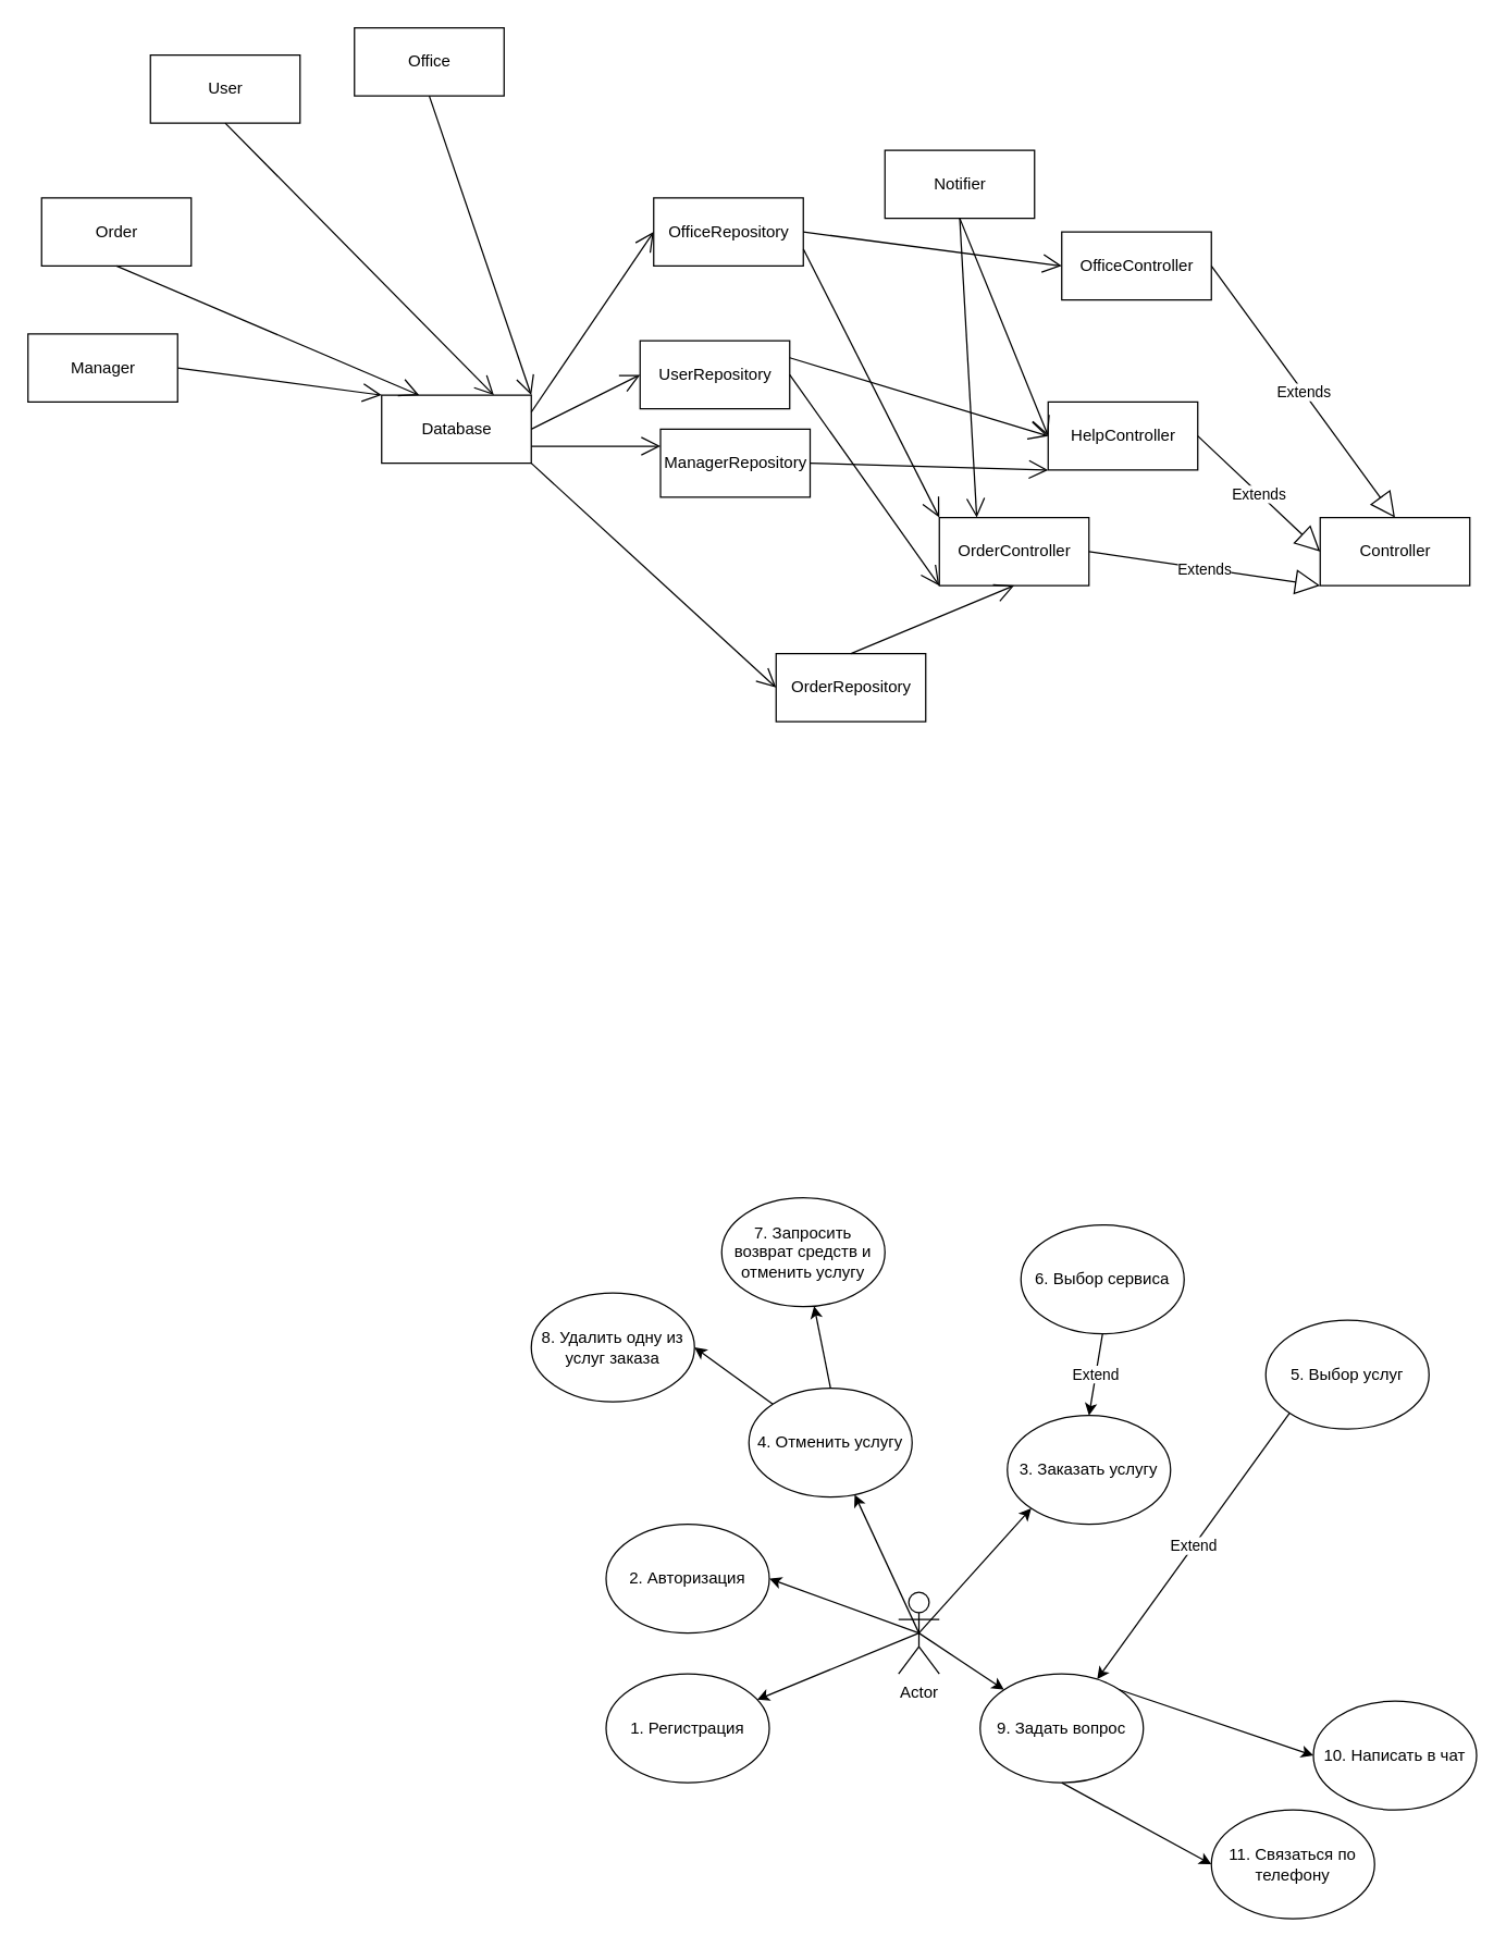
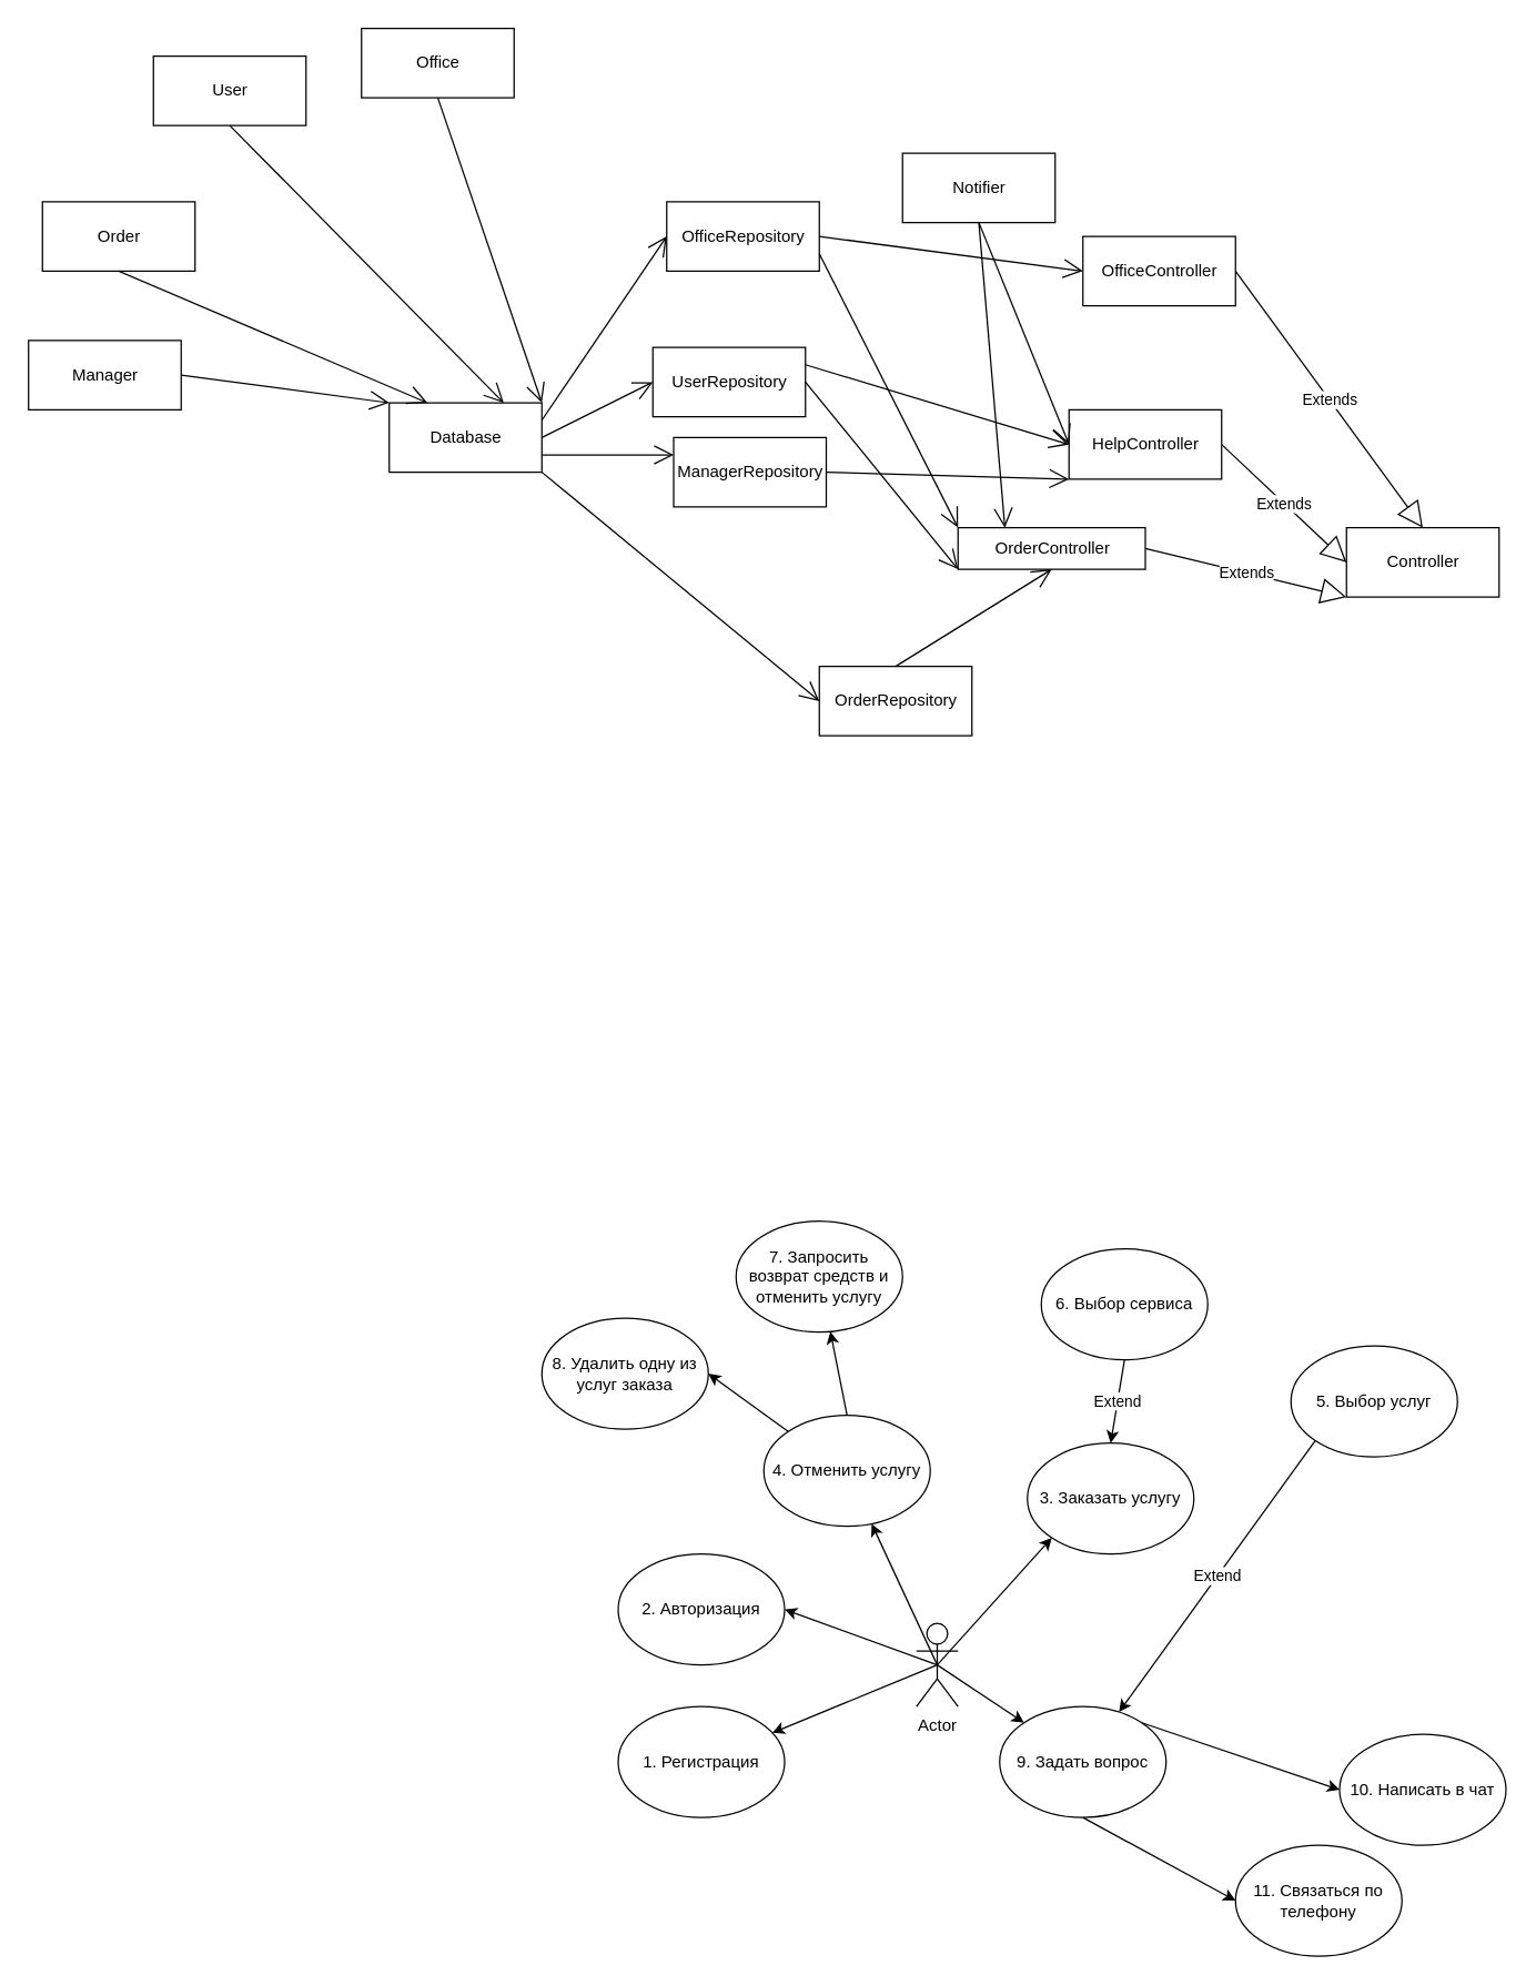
- <mxCell id="15" value="OrderController" style="html=1;" vertex="1" parent="1"><mxGeometry x="690" y="380" width="110" height="50" as="geometry" /></mxCell>
+ <mxCell id="15" value="OrderController" style="html=1;" vertex="1" parent="1"><mxGeometry x="690" y="380" width="135" height="30" as="geometry" /></mxCell>
- <mxCell id="11" value="OrderRepository" style="html=1;" vertex="1" parent="1"><mxGeometry x="570" y="480" width="110" height="50" as="geometry" /></mxCell>
+ <mxCell id="11" value="OrderRepository" style="html=1;" vertex="1" parent="1"><mxGeometry x="590" y="480" width="110" height="50" as="geometry" /></mxCell>
